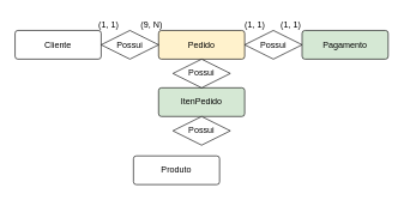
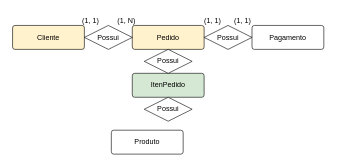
- <mxCell id="10" value="(9, N)" style="text;html=1;align=center;verticalAlign=middle;resizable=0;points=[];autosize=1;strokeColor=none;fillColor=none;" vertex="1" parent="1"><mxGeometry x="185" y="20" width="50" height="30" as="geometry" /></mxCell>
+ <mxCell id="10" value="(1, N)" style="text;html=1;align=center;verticalAlign=middle;resizable=0;points=[];autosize=1;strokeColor=none;fillColor=none;" vertex="1" parent="1"><mxGeometry x="185" y="20" width="50" height="30" as="geometry" /></mxCell>
- <mxCell id="2" value="Cliente" style="rounded=1;arcSize=10;whiteSpace=wrap;html=1;align=center;" vertex="1" parent="1"><mxGeometry x="20" y="42" width="120" height="40" as="geometry" /></mxCell>
+ <mxCell id="2" value="Cliente" style="rounded=1;arcSize=10;whiteSpace=wrap;html=1;align=center;fillColor=#fff2cc;" vertex="1" parent="1"><mxGeometry x="20" y="42" width="120" height="40" as="geometry" /></mxCell>
- <mxCell id="5" value="Pagamento" style="rounded=1;arcSize=10;whiteSpace=wrap;html=1;align=center;fillColor=#d5e8d4;" vertex="1" parent="1"><mxGeometry x="420" y="42" width="120" height="40" as="geometry" /></mxCell>
+ <mxCell id="5" value="Pagamento" style="rounded=1;arcSize=10;whiteSpace=wrap;html=1;align=center;" vertex="1" parent="1"><mxGeometry x="420" y="42" width="120" height="40" as="geometry" /></mxCell>
